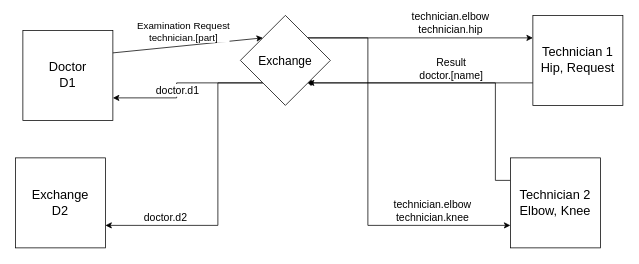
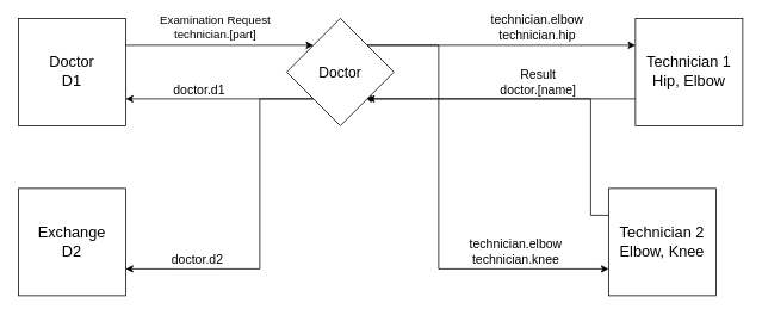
- <mxCell id="11" value="&lt;font style=&quot;font-size: 16px;&quot;&gt;Exchange&lt;/font&gt;" style="rhombus;whiteSpace=wrap;html=1;" vertex="1" parent="1"><mxGeometry x="320" y="20" width="120" height="120" as="geometry" /></mxCell>
+ <mxCell id="11" value="&lt;font style=&quot;font-size: 16px;&quot;&gt;Doctor&lt;/font&gt;" style="rhombus;whiteSpace=wrap;html=1;" vertex="1" parent="1"><mxGeometry x="320" y="20" width="120" height="120" as="geometry" /></mxCell>
- <mxCell id="5" value="&lt;font style=&quot;font-size: 17px;&quot;&gt;Technician 1&lt;br&gt;Hip, Request&lt;/font&gt;" style="whiteSpace=wrap;html=1;aspect=fixed;" vertex="1" parent="1"><mxGeometry x="710" y="20" width="120" height="120" as="geometry" /></mxCell>
+ <mxCell id="5" value="&lt;font style=&quot;font-size: 17px;&quot;&gt;Technician 1&lt;br&gt;Hip, Elbow&lt;/font&gt;" style="whiteSpace=wrap;html=1;aspect=fixed;" vertex="1" parent="1"><mxGeometry x="710" y="20" width="120" height="120" as="geometry" /></mxCell>
- <mxCell id="2" value="&lt;font style=&quot;font-size: 17px;&quot;&gt;Doctor&lt;br&gt;D1&lt;/font&gt;" style="whiteSpace=wrap;html=1;aspect=fixed;" vertex="1" parent="1"><mxGeometry x="30" y="40" width="120" height="120" as="geometry" /></mxCell>
+ <mxCell id="2" value="&lt;font style=&quot;font-size: 17px;&quot;&gt;Doctor&lt;br&gt;D1&lt;/font&gt;" style="whiteSpace=wrap;html=1;aspect=fixed;" vertex="1" parent="1"><mxGeometry x="20" y="20" width="120" height="120" as="geometry" /></mxCell>
